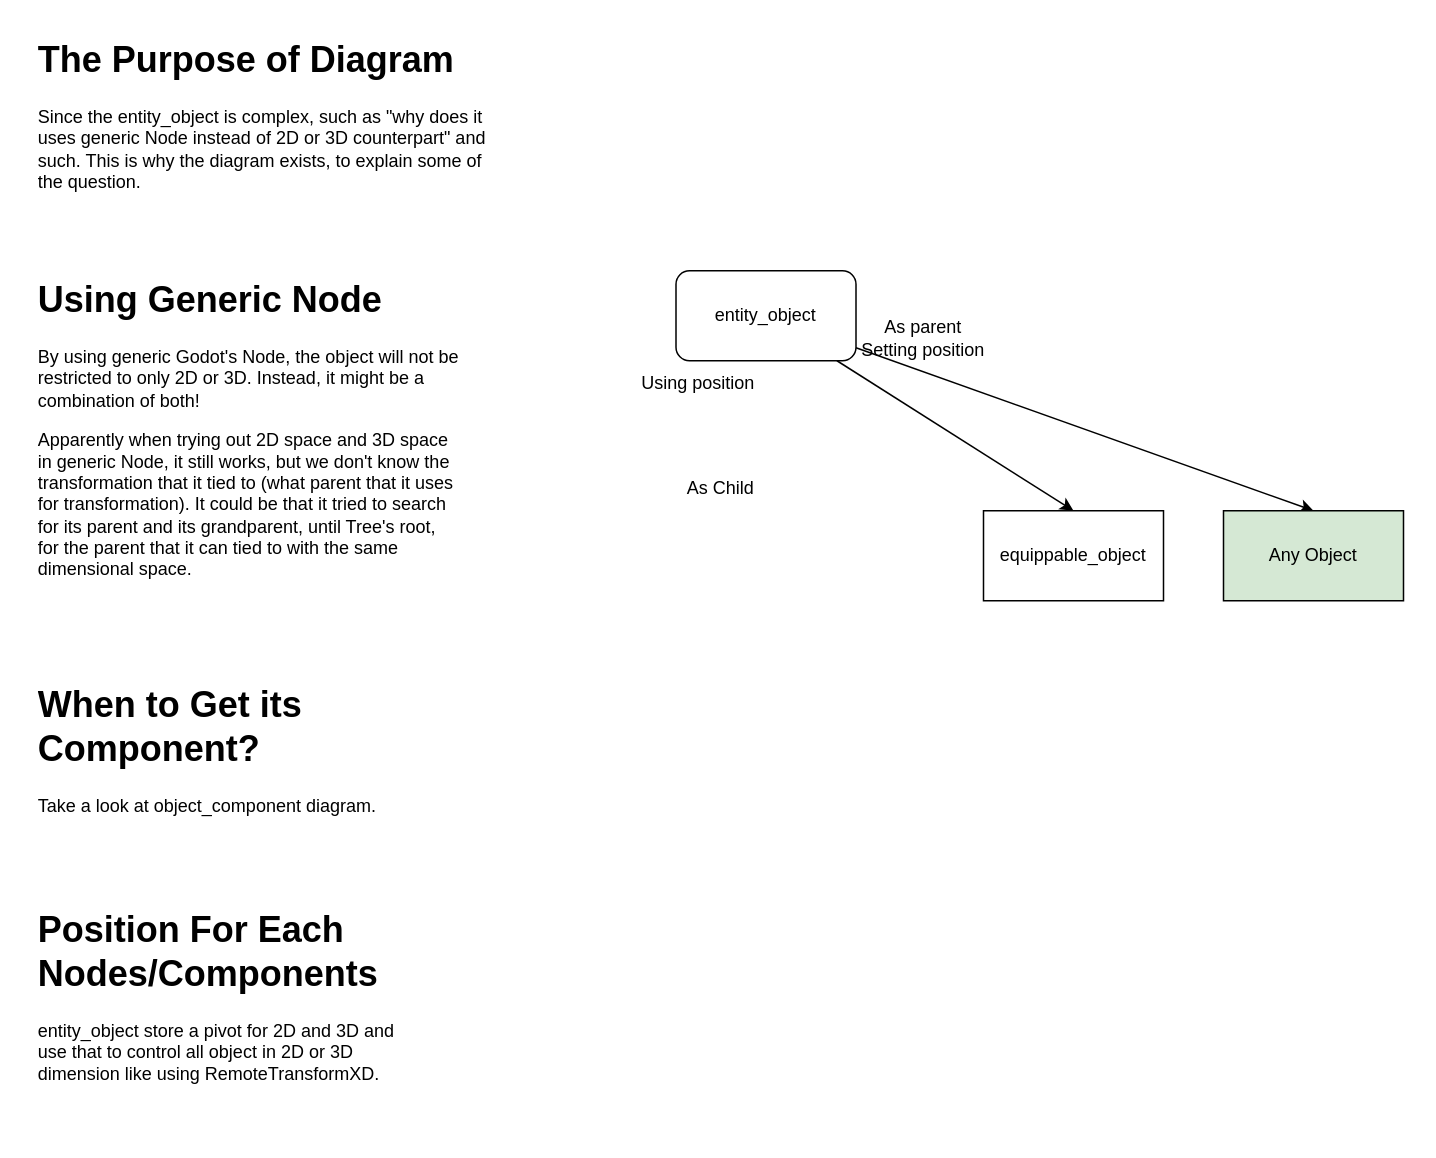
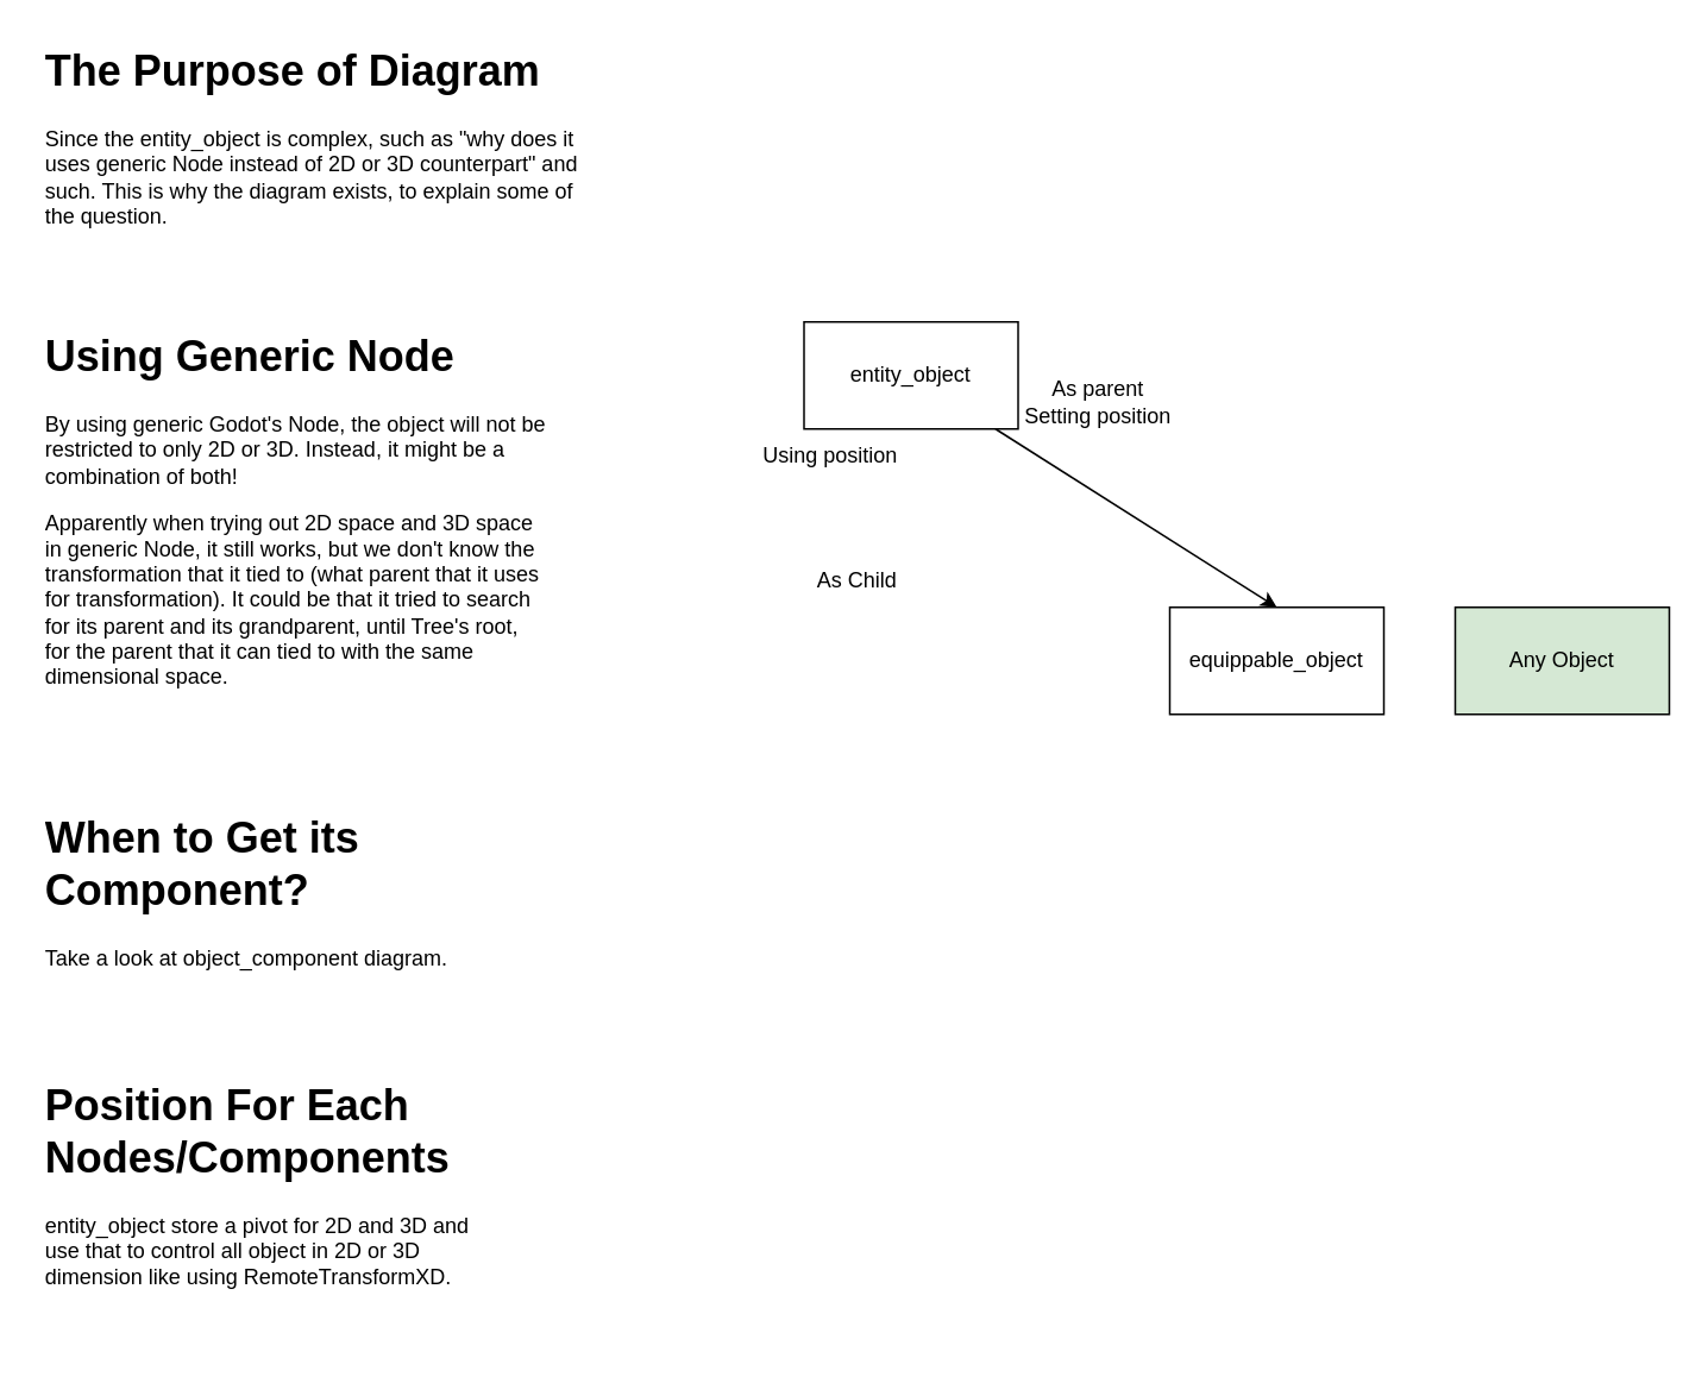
- <mxCell id="3" value="entity_object" style="whiteSpace=wrap;html=1;rounded=1;" parent="1" vertex="1"><mxGeometry x="450" y="180" width="120" height="60" as="geometry" /></mxCell>
+ <mxCell id="3" value="entity_object" style="rounded=0;whiteSpace=wrap;html=1;" parent="1" vertex="1"><mxGeometry x="450" y="180" width="120" height="60" as="geometry" /></mxCell>
- <mxCell id="2" style="edgeStyle=none;html=1;entryX=0.5;entryY=0;entryDx=0;entryDy=0;" edge="1" parent="1" source="3" target="9"><mxGeometry relative="1" as="geometry" /></mxCell>
